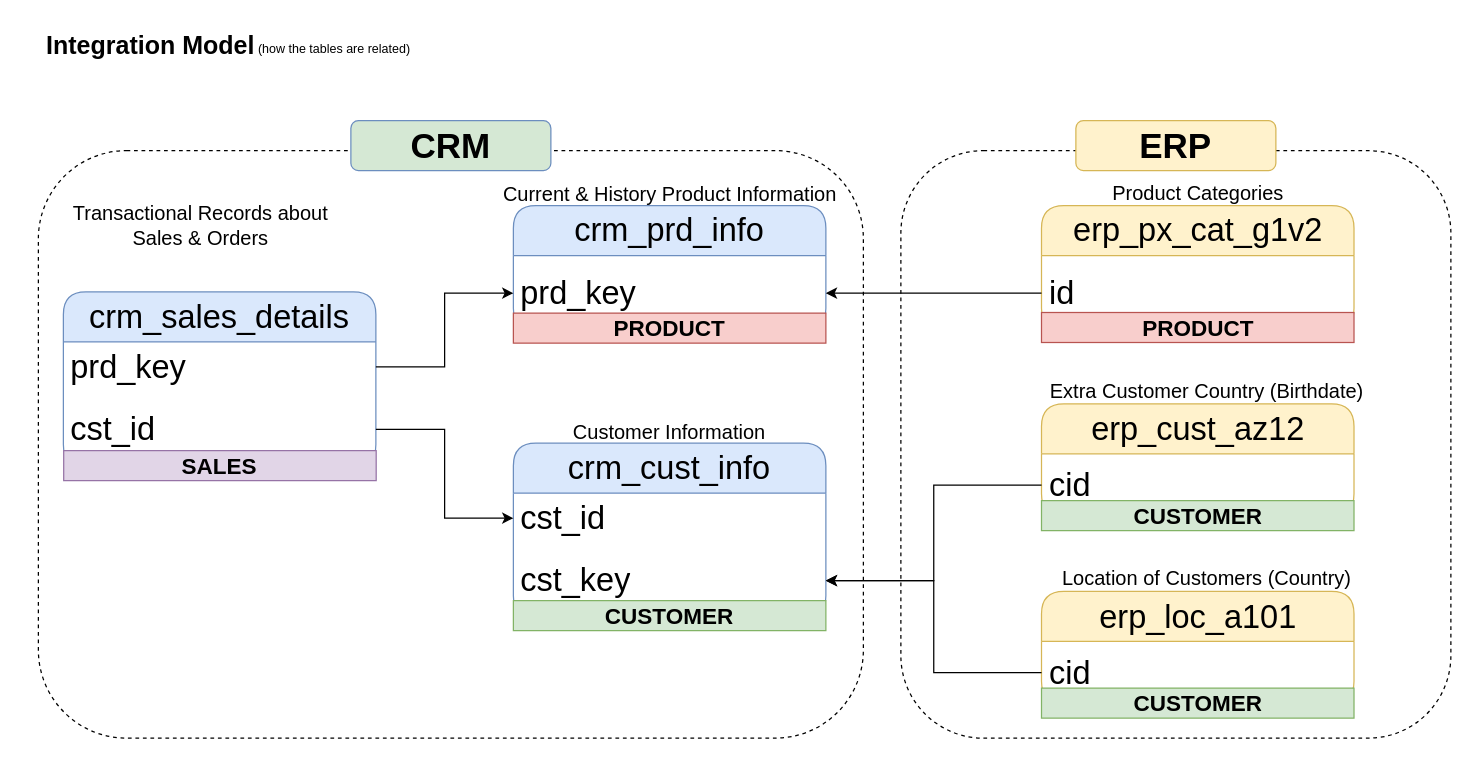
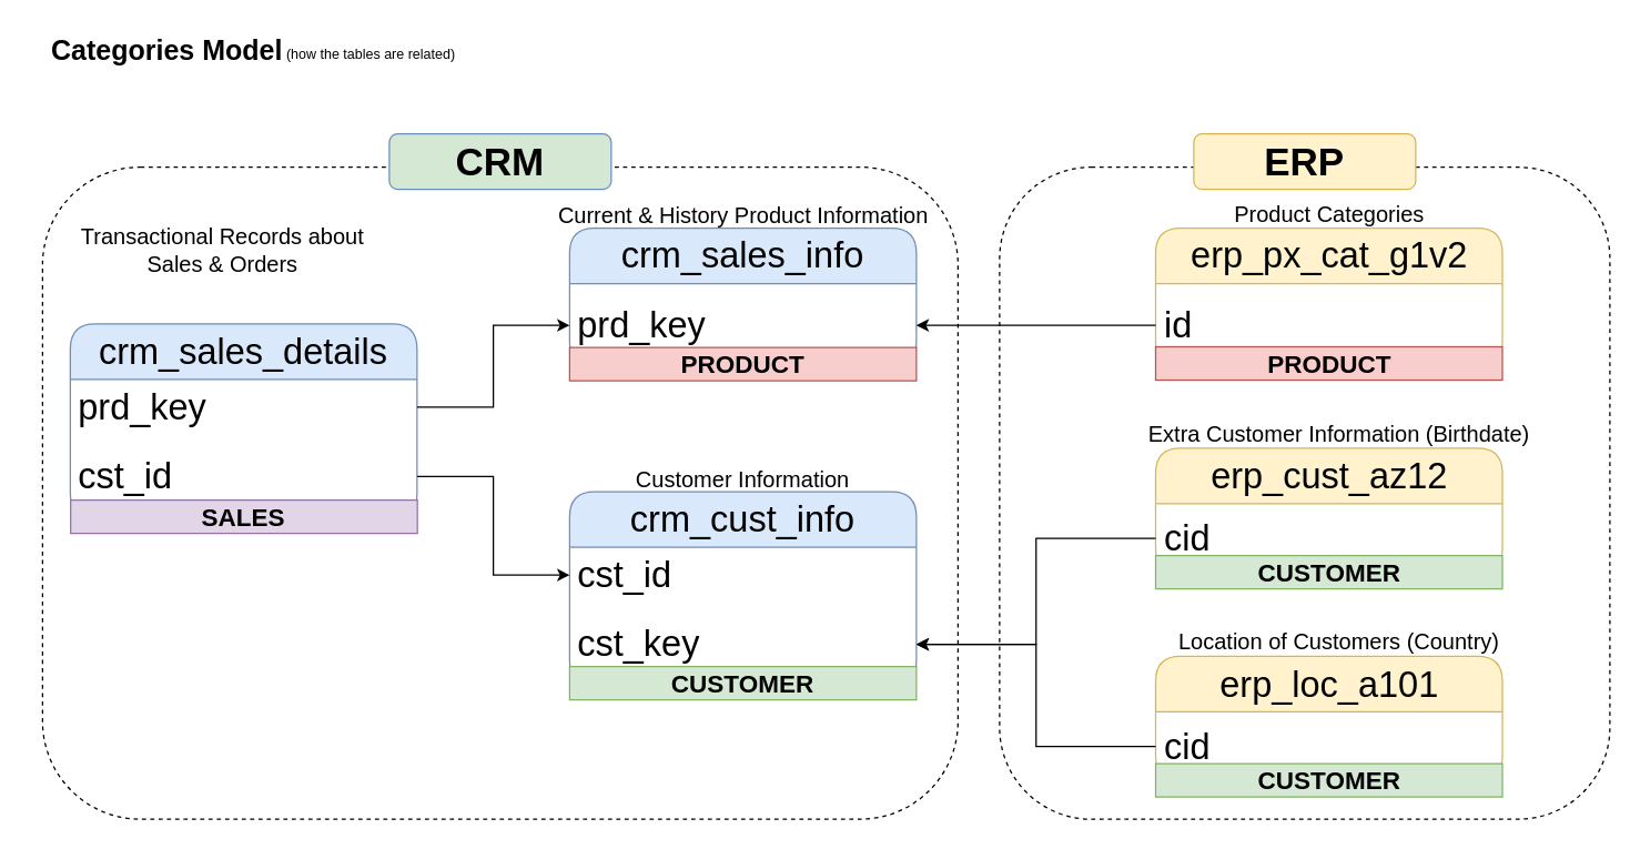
- <mxCell id="4" value="&lt;b&gt;&lt;font style=&quot;font-size: 20px;&quot;&gt;Integration Model&lt;/font&gt;&lt;/b&gt;" style="text;html=1;align=center;verticalAlign=middle;whiteSpace=wrap;rounded=0;" vertex="1" parent="1"><mxGeometry x="20" y="20" width="200" height="30" as="geometry" /></mxCell>
+ <mxCell id="4" value="&lt;b&gt;&lt;font style=&quot;font-size: 20px;&quot;&gt;Categories Model&lt;/font&gt;&lt;/b&gt;" style="text;html=1;align=center;verticalAlign=middle;whiteSpace=wrap;rounded=0;" vertex="1" parent="1"><mxGeometry x="20" y="20" width="200" height="30" as="geometry" /></mxCell>
- <mxCell id="10" value="crm_prd_info" style="swimlane;fontStyle=0;childLayout=stackLayout;horizontal=1;startSize=40;horizontalStack=0;resizeParent=1;resizeParentMax=0;resizeLast=0;collapsible=1;marginBottom=0;whiteSpace=wrap;html=1;rounded=1;fillColor=#dae8fc;strokeColor=#6c8ebf;fontSize=26;" vertex="1" parent="1"><mxGeometry x="410" y="164" width="250" height="100" as="geometry"><mxRectangle x="290" y="150" width="200" height="40" as="alternateBounds" /></mxGeometry></mxCell>
+ <mxCell id="10" value="crm_sales_info" style="swimlane;fontStyle=0;childLayout=stackLayout;horizontal=1;startSize=40;horizontalStack=0;resizeParent=1;resizeParentMax=0;resizeLast=0;collapsible=1;marginBottom=0;whiteSpace=wrap;html=1;rounded=1;fillColor=#dae8fc;strokeColor=#6c8ebf;fontSize=26;" vertex="1" parent="1"><mxGeometry x="410" y="164" width="250" height="100" as="geometry"><mxRectangle x="290" y="150" width="200" height="40" as="alternateBounds" /></mxGeometry></mxCell>
- <mxCell id="21" value="&lt;span style=&quot;font-size: 16px;&quot;&gt;Extra Customer Country (Birthdate)&lt;/span&gt;" style="text;html=1;align=center;verticalAlign=middle;whiteSpace=wrap;rounded=0;" vertex="1" parent="1"><mxGeometry x="820" y="296.5" width="290" height="30" as="geometry" /></mxCell>
+ <mxCell id="21" value="&lt;span style=&quot;font-size: 16px;&quot;&gt;Extra Customer Information (Birthdate)&lt;/span&gt;" style="text;html=1;align=center;verticalAlign=middle;whiteSpace=wrap;rounded=0;" vertex="1" parent="1"><mxGeometry x="820" y="296.5" width="290" height="30" as="geometry" /></mxCell>
